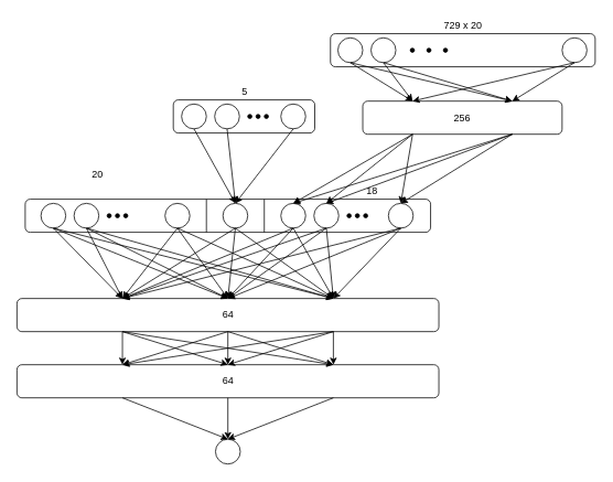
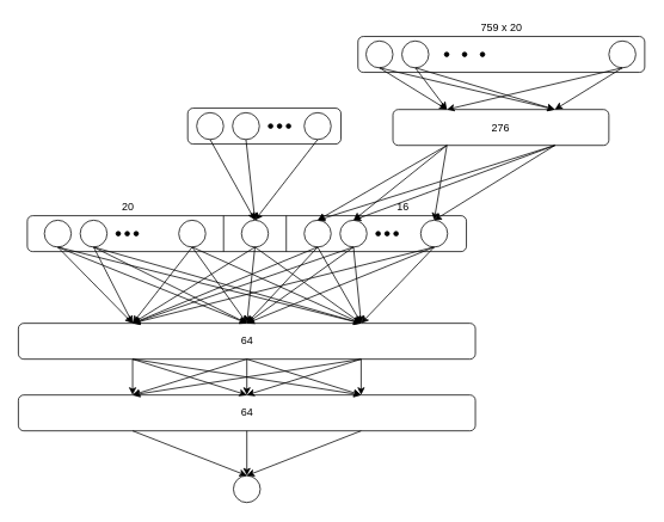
- <mxCell id="87" value="729 x 20" style="text;html=1;resizable=0;autosize=1;align=center;verticalAlign=middle;points=[];fillColor=none;strokeColor=none;rounded=0;labelBackgroundColor=none;" vertex="1" parent="1"><mxGeometry x="529" y="20" width="60" height="20" as="geometry" /></mxCell>
+ <mxCell id="87" value="759 x 20" style="text;html=1;resizable=0;autosize=1;align=center;verticalAlign=middle;points=[];fillColor=none;strokeColor=none;rounded=0;labelBackgroundColor=none;" vertex="1" parent="1"><mxGeometry x="529" y="20" width="60" height="20" as="geometry" /></mxCell>
- <mxCell id="88" value="5" style="text;html=1;resizable=0;autosize=1;align=center;verticalAlign=middle;points=[];fillColor=none;strokeColor=none;rounded=0;labelBackgroundColor=none;" vertex="1" parent="1"><mxGeometry x="285" y="100" width="20" height="20" as="geometry" /></mxCell>
- <mxCell id="86" value="256" style="text;html=1;resizable=0;autosize=1;align=center;verticalAlign=middle;points=[];fillColor=none;strokeColor=none;rounded=0;labelBackgroundColor=none;" vertex="1" parent="1"><mxGeometry x="538" y="131.5" width="40" height="20" as="geometry" /></mxCell>
+ <mxCell id="86" value="276" style="text;html=1;resizable=0;autosize=1;align=center;verticalAlign=middle;points=[];fillColor=none;strokeColor=none;rounded=0;labelBackgroundColor=none;" vertex="1" parent="1"><mxGeometry x="538" y="131.5" width="40" height="20" as="geometry" /></mxCell>
- <mxCell id="84" value="20" style="text;html=1;resizable=0;autosize=1;align=center;verticalAlign=middle;points=[];fillColor=none;strokeColor=none;rounded=0;labelBackgroundColor=none;" vertex="1" parent="1"><mxGeometry x="101.5" y="200" width="30" height="20" as="geometry" /></mxCell>
+ <mxCell id="84" value="20" style="text;html=1;resizable=0;autosize=1;align=center;verticalAlign=middle;points=[];fillColor=none;strokeColor=none;rounded=0;labelBackgroundColor=none;" vertex="1" parent="1"><mxGeometry x="126.5" y="220" width="30" height="20" as="geometry" /></mxCell>
- <mxCell id="85" value="18" style="text;html=1;resizable=0;autosize=1;align=center;verticalAlign=middle;points=[];fillColor=none;strokeColor=none;rounded=0;labelBackgroundColor=none;" vertex="1" parent="1"><mxGeometry x="434" y="220" width="30" height="20" as="geometry" /></mxCell>
+ <mxCell id="85" value="16" style="text;html=1;resizable=0;autosize=1;align=center;verticalAlign=middle;points=[];fillColor=none;strokeColor=none;rounded=0;labelBackgroundColor=none;" vertex="1" parent="1"><mxGeometry x="434" y="220" width="30" height="20" as="geometry" /></mxCell>
